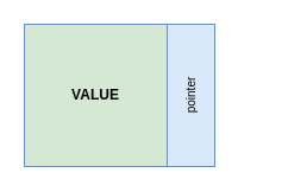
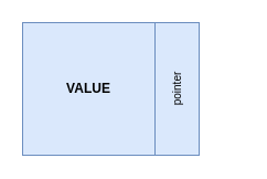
- <mxCell id="2" value="&lt;b&gt;VALUE&lt;/b&gt;" style="rounded=0;whiteSpace=wrap;html=1;fillColor=#d5e8d4;strokeColor=#6c8ebf;" vertex="1" parent="1"><mxGeometry x="20" y="20" width="120" height="120" as="geometry" /></mxCell>
+ <mxCell id="2" value="&lt;b&gt;VALUE&lt;/b&gt;" style="rounded=0;whiteSpace=wrap;html=1;fillColor=#dae8fc;strokeColor=#6c8ebf;" vertex="1" parent="1"><mxGeometry x="20" y="20" width="120" height="120" as="geometry" /></mxCell>
